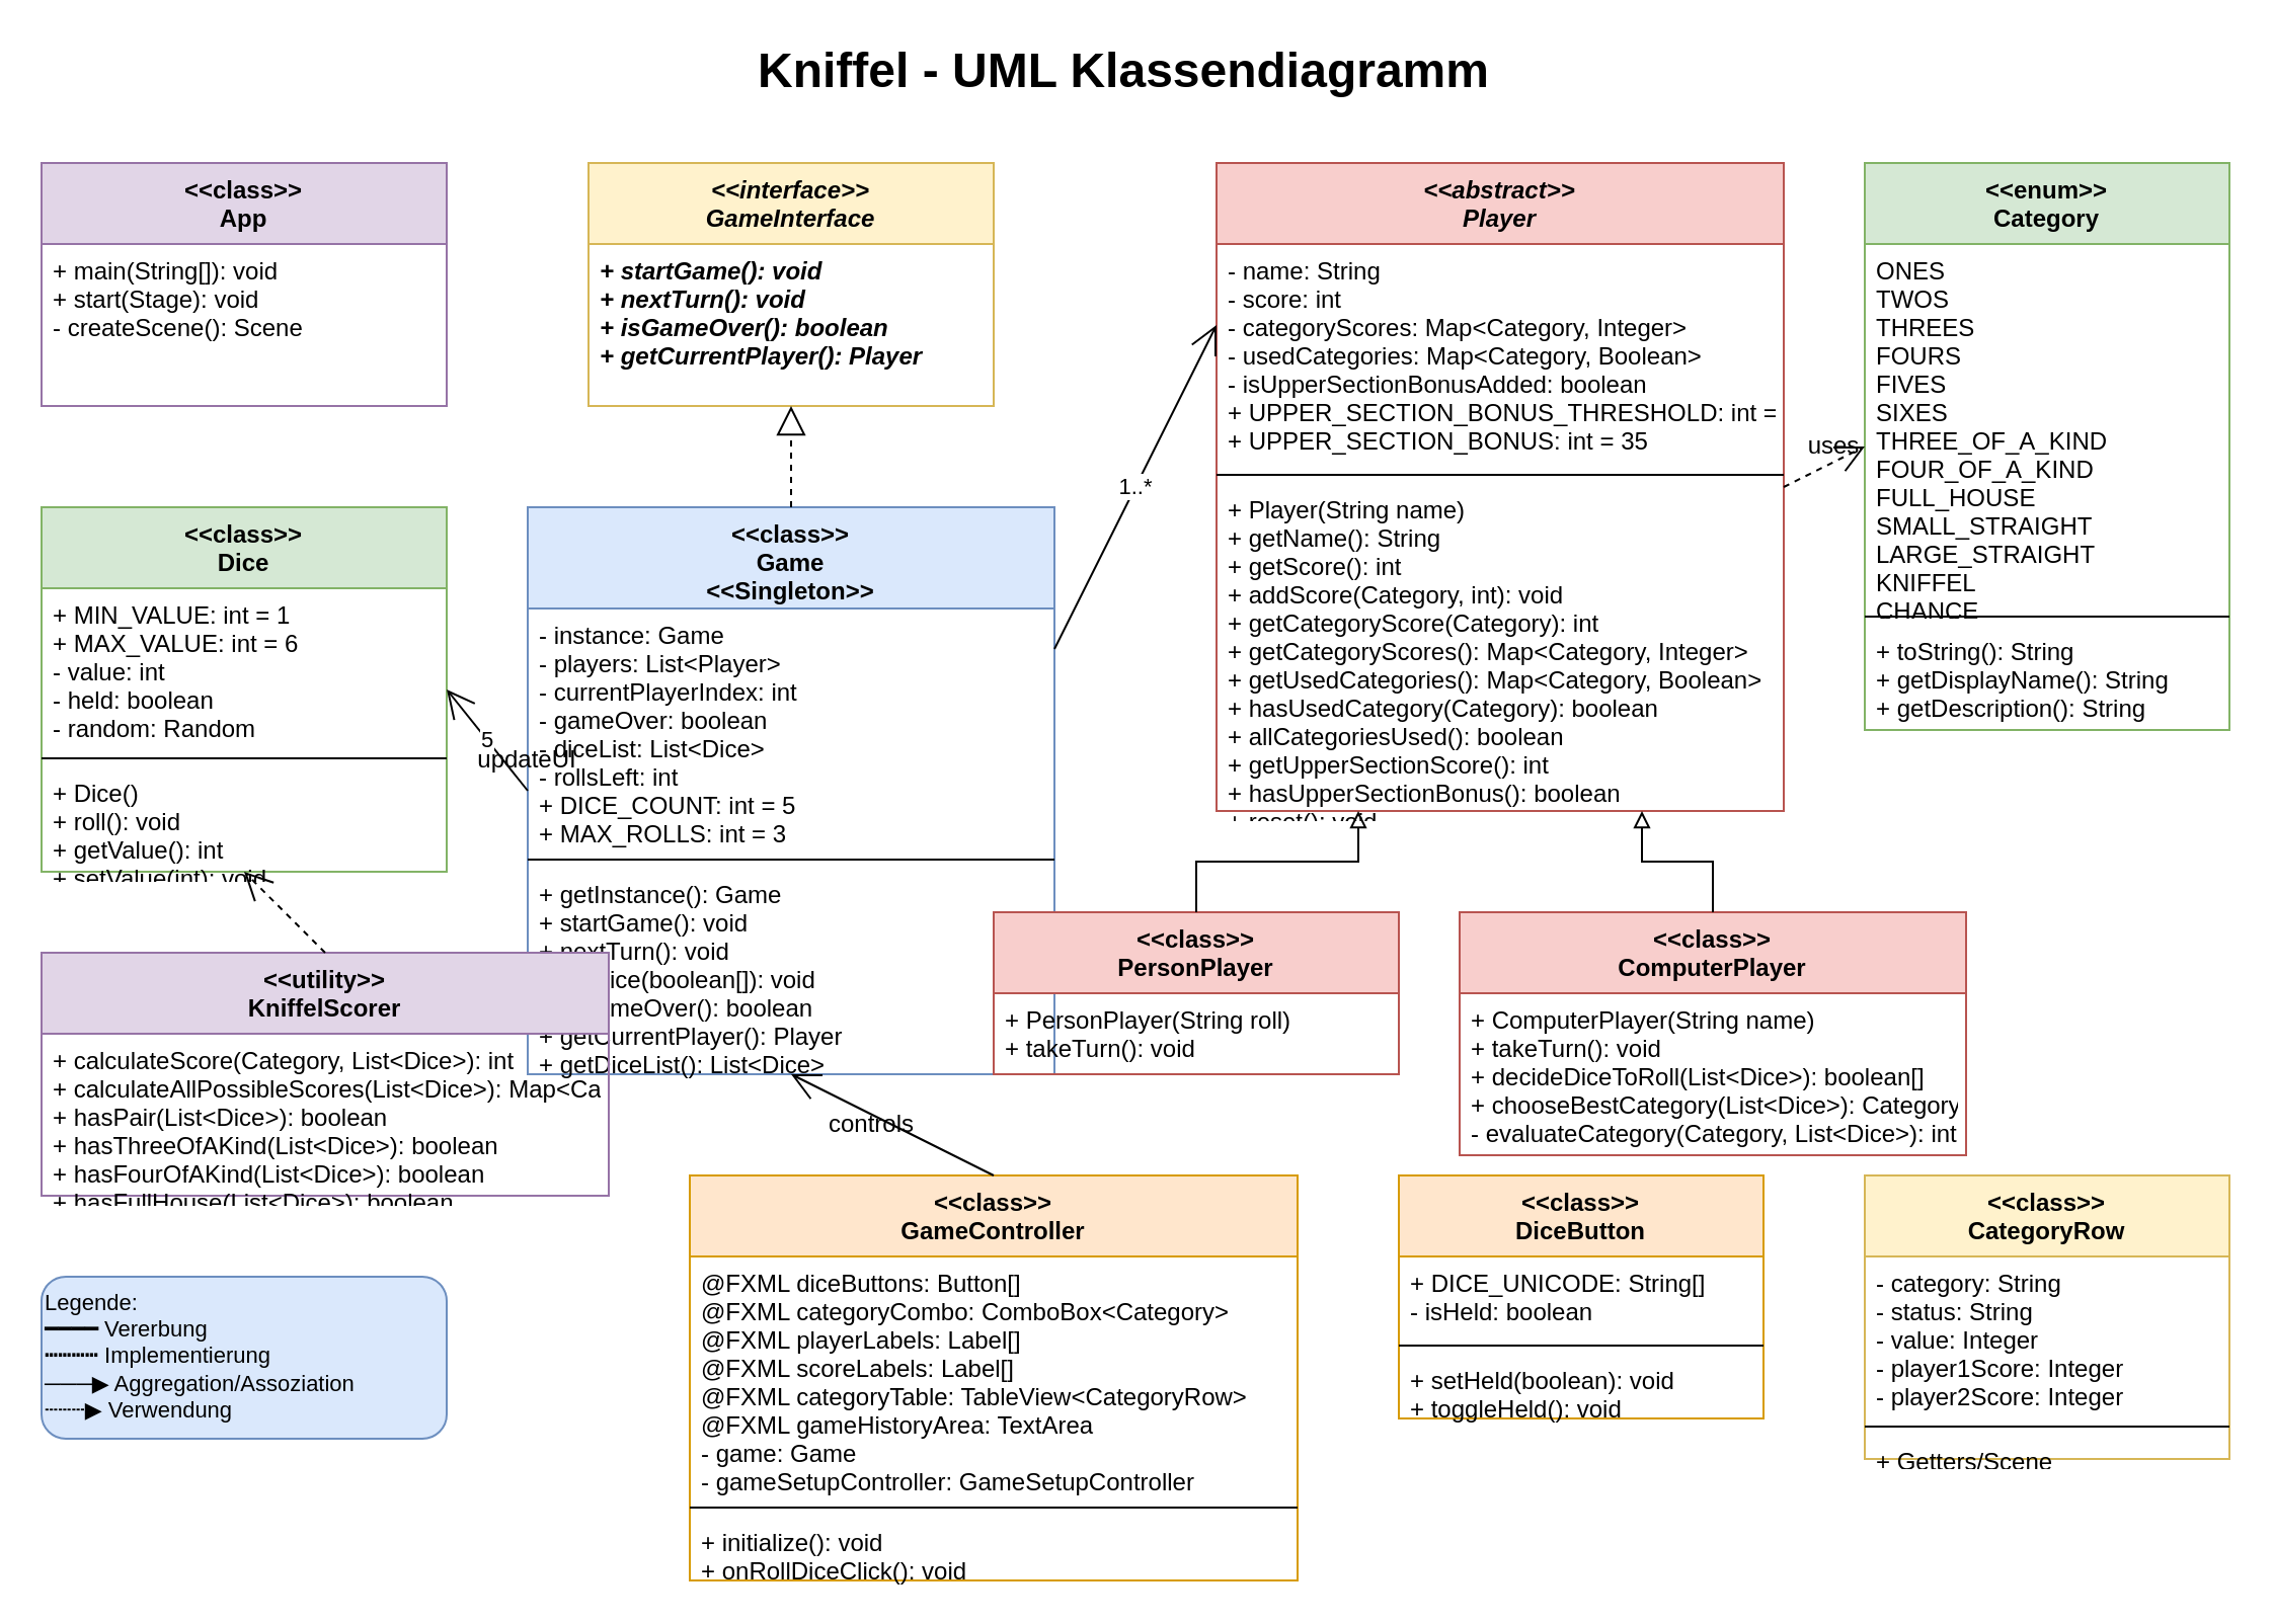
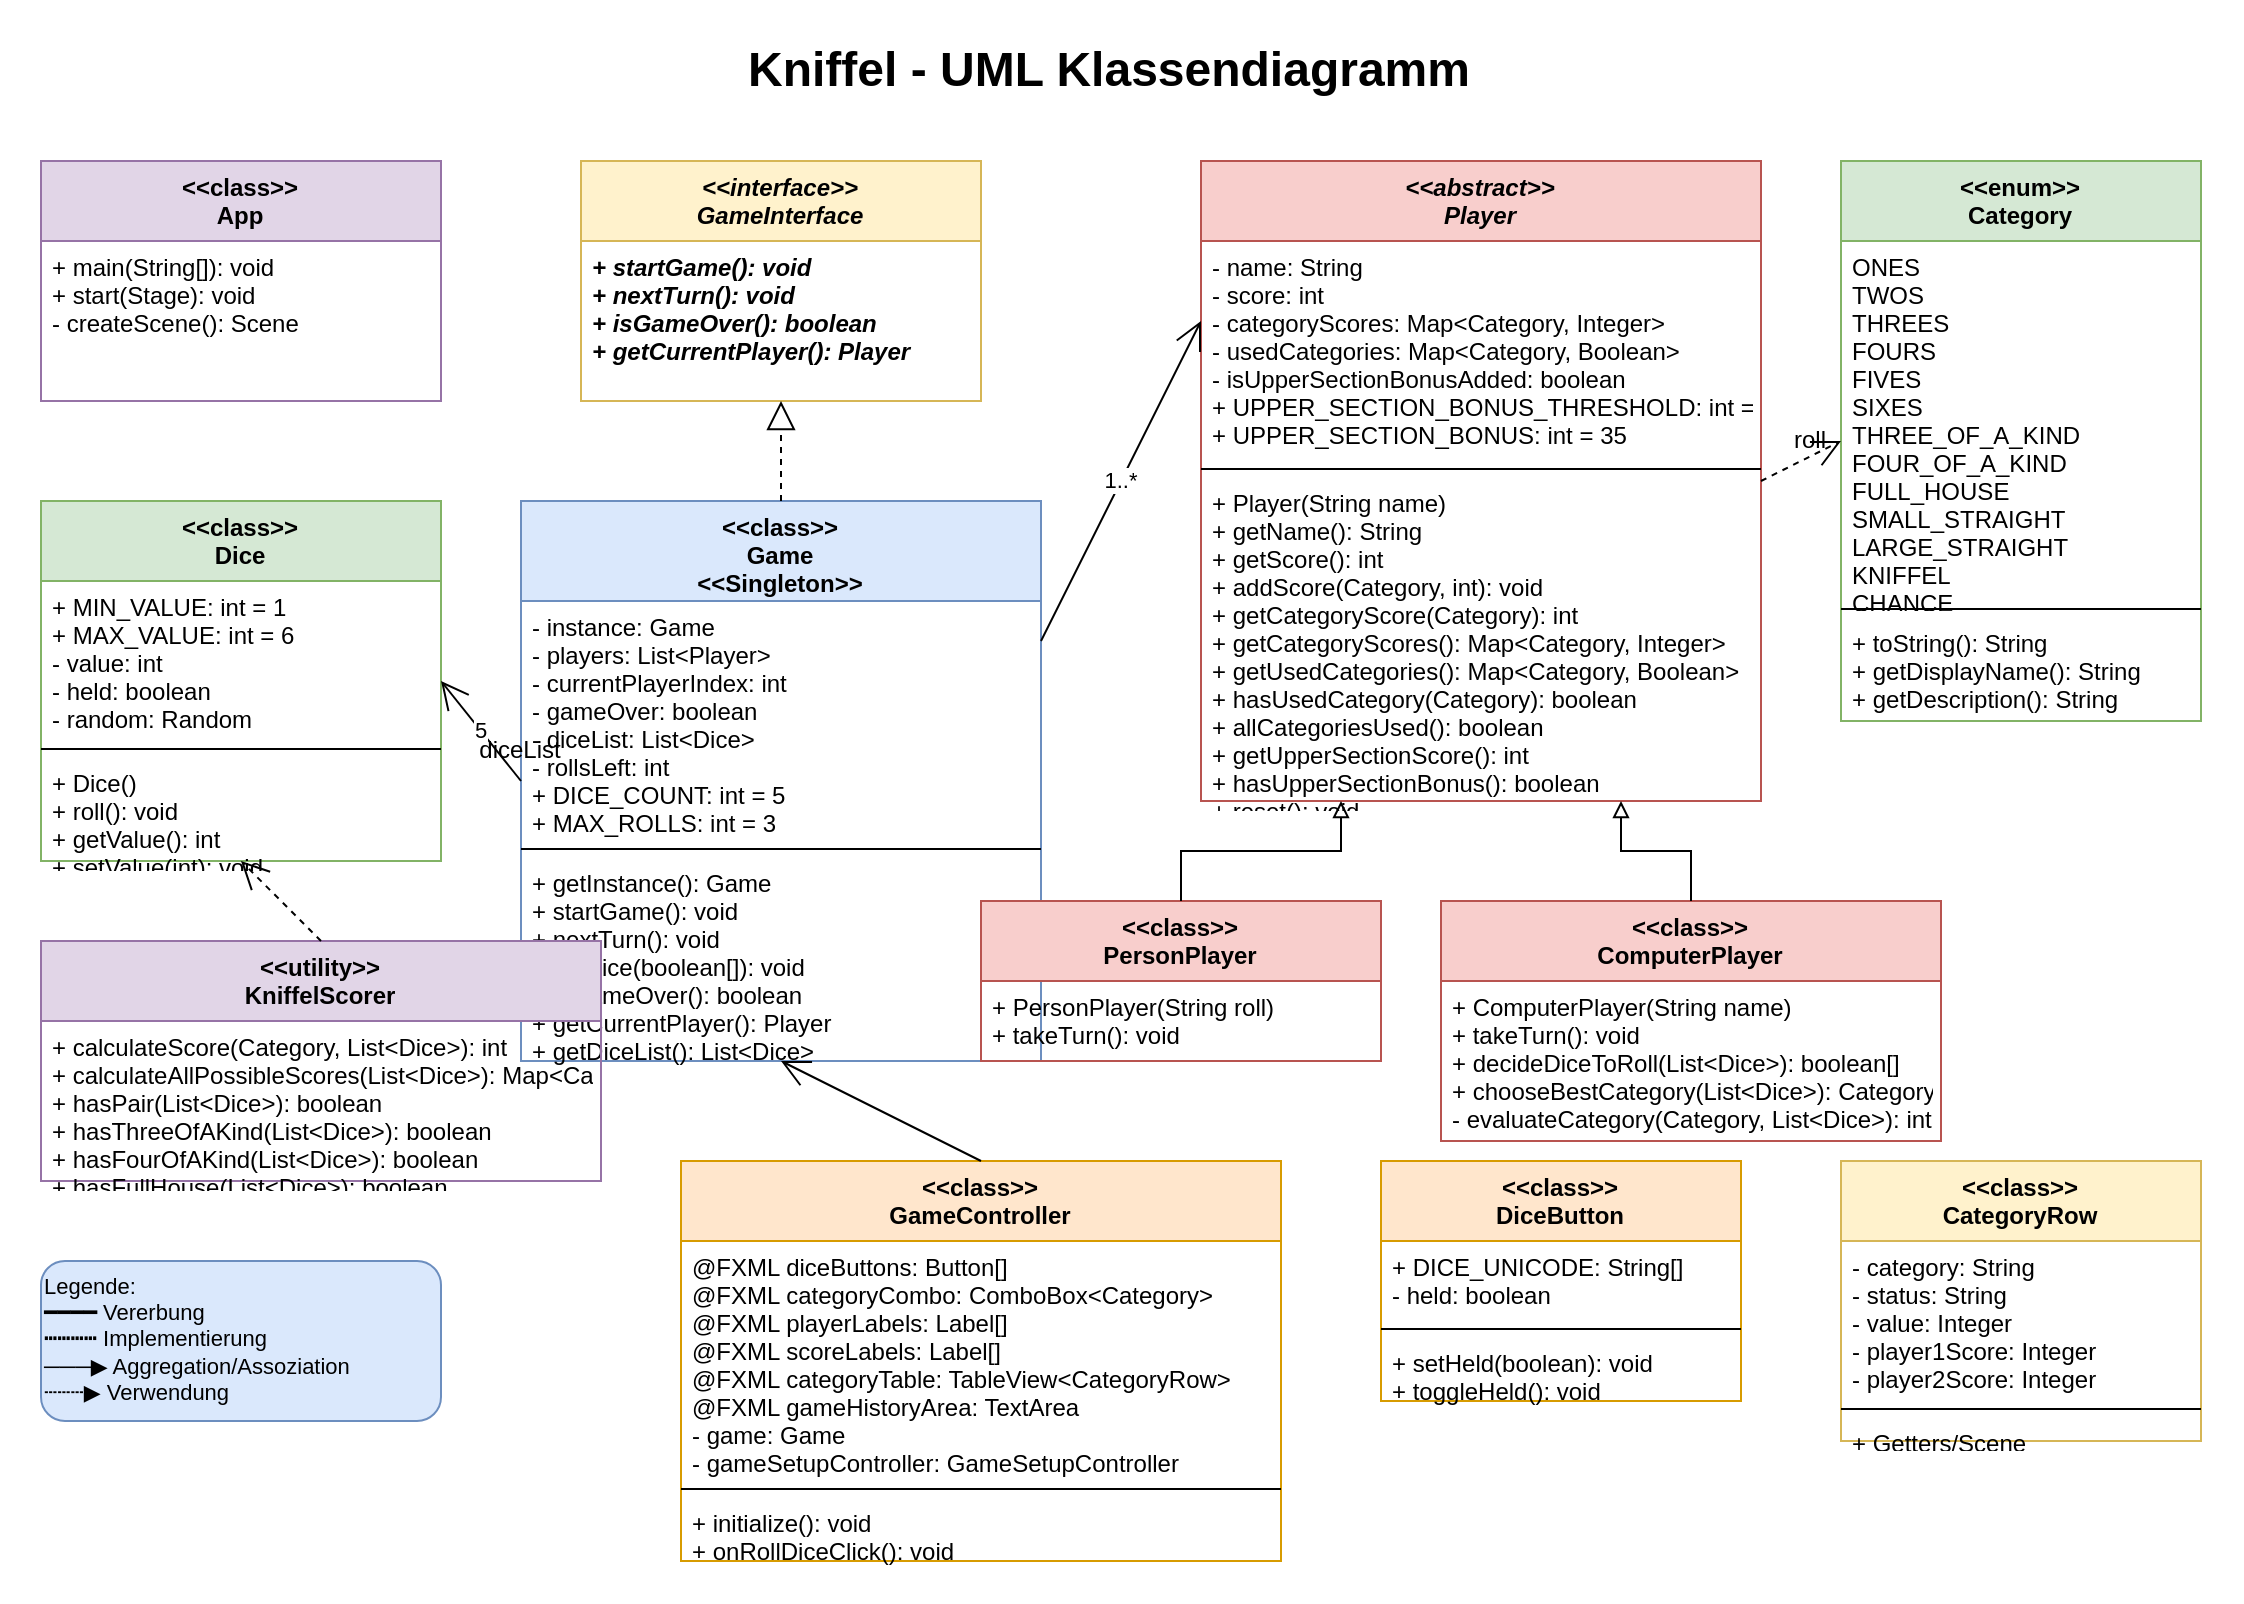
- <mxCell id="48" value="uses" style="text;html=1;strokeColor=none;fillColor=none;align=center;verticalAlign=middle;whiteSpace=wrap;rounded=0;" parent="1" vertex="1"><mxGeometry x="885" y="210" width="40" height="20" as="geometry" /></mxCell>
+ <mxCell id="48" value="roll" style="text;html=1;strokeColor=none;fillColor=none;align=center;verticalAlign=middle;whiteSpace=wrap;rounded=0;" parent="1" vertex="1"><mxGeometry x="885" y="210" width="40" height="20" as="geometry" /></mxCell>
- <mxCell id="46" value="updateUI" style="text;html=1;strokeColor=none;fillColor=none;align=center;verticalAlign=middle;whiteSpace=wrap;rounded=0;" parent="1" vertex="1"><mxGeometry x="230" y="360" width="60" height="30" as="geometry" /></mxCell>
+ <mxCell id="46" value="diceList" style="text;html=1;strokeColor=none;fillColor=none;align=center;verticalAlign=middle;whiteSpace=wrap;rounded=0;" parent="1" vertex="1"><mxGeometry x="230" y="360" width="60" height="30" as="geometry" /></mxCell>
- <mxCell id="50" value="controls" style="text;html=1;strokeColor=none;fillColor=none;align=center;verticalAlign=middle;whiteSpace=wrap;rounded=0;" parent="1" vertex="1"><mxGeometry x="400" y="540" width="60" height="30" as="geometry" /></mxCell>
- <mxCell id="34" value="+ DICE_UNICODE: String[]&#10;- isHeld: boolean" style="text;strokeColor=none;fillColor=none;align=left;verticalAlign=top;spacingLeft=4;spacingRight=4;overflow=hidden;rotatable=0;points=[[0,0.5],[1,0.5]];portConstraint=eastwest;" parent="33" vertex="1"><mxGeometry y="40" width="180" height="40" as="geometry" /></mxCell>
+ <mxCell id="34" value="+ DICE_UNICODE: String[]&#10;- held: boolean" style="text;strokeColor=none;fillColor=none;align=left;verticalAlign=top;spacingLeft=4;spacingRight=4;overflow=hidden;rotatable=0;points=[[0,0.5],[1,0.5]];portConstraint=eastwest;" parent="33" vertex="1"><mxGeometry y="40" width="180" height="40" as="geometry" /></mxCell>
